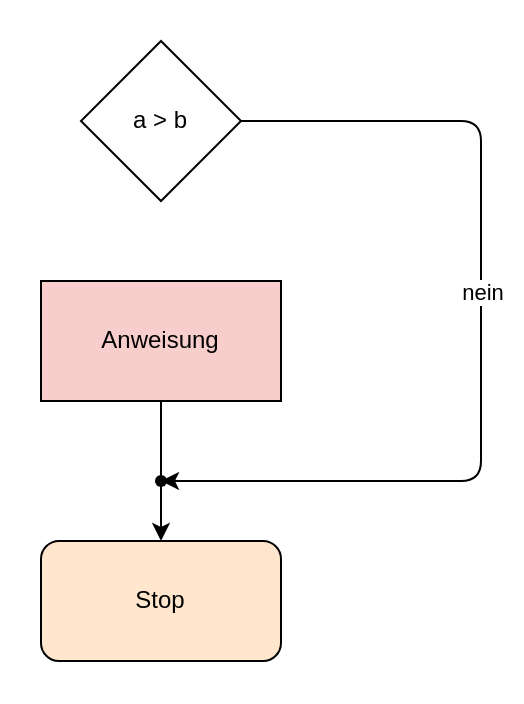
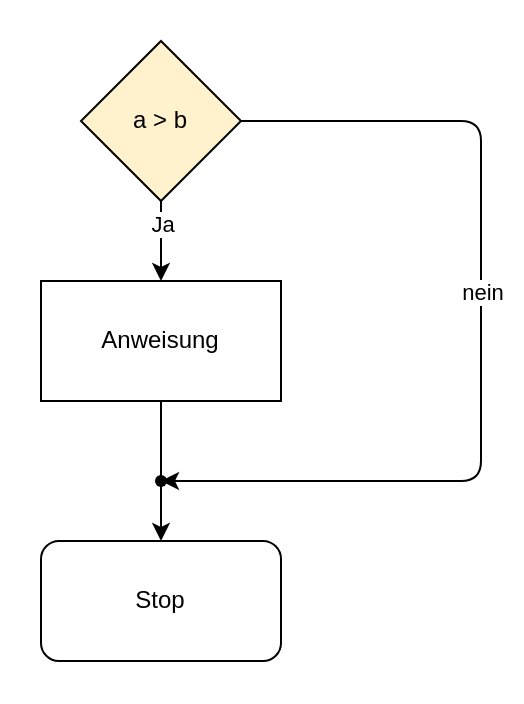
- <mxCell id="8" value="a &amp;gt; b" style="rhombus;whiteSpace=wrap;html=1;" vertex="1" parent="1"><mxGeometry x="40" y="20" width="80" height="80" as="geometry" /></mxCell>
+ <mxCell id="8" value="a &amp;gt; b" style="rhombus;whiteSpace=wrap;html=1;fillColor=#fff2cc;" vertex="1" parent="1"><mxGeometry x="40" y="20" width="80" height="80" as="geometry" /></mxCell>
+ <mxCell id="4" value="" style="edgeStyle=none;html=1;" edge="1" parent="1" source="8" target="3"><mxGeometry relative="1" as="geometry" /></mxCell>
+ <mxCell id="5" value="Ja" style="edgeLabel;html=1;align=center;verticalAlign=middle;resizable=0;points=[];" vertex="1" connectable="0" parent="4"><mxGeometry x="-0.426" relative="1" as="geometry"><mxPoint as="offset" /></mxGeometry></mxCell>
- <mxCell id="3" value="Anweisung" style="rounded=0;whiteSpace=wrap;html=1;fillColor=#f8cecc;" vertex="1" parent="1"><mxGeometry x="20" y="140" width="120" height="60" as="geometry" /></mxCell>
+ <mxCell id="3" value="Anweisung" style="rounded=0;whiteSpace=wrap;html=1;" vertex="1" parent="1"><mxGeometry x="20" y="140" width="120" height="60" as="geometry" /></mxCell>
- <mxCell id="9" value="Stop" style="rounded=1;whiteSpace=wrap;html=1;fillColor=#ffe6cc;" vertex="1" parent="1"><mxGeometry x="20" y="270" width="120" height="60" as="geometry" /></mxCell>
+ <mxCell id="9" value="Stop" style="rounded=1;whiteSpace=wrap;html=1;" vertex="1" parent="1"><mxGeometry x="20" y="270" width="120" height="60" as="geometry" /></mxCell>
